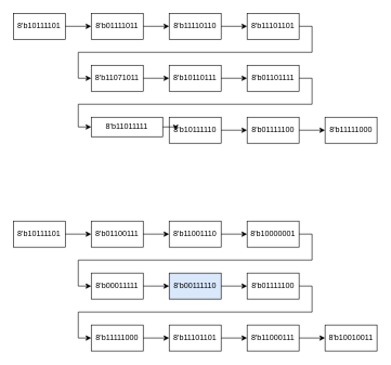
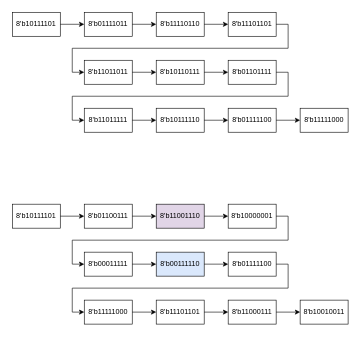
- <mxCell id="10" value="8'b11071011" style="rounded=0;whiteSpace=wrap;html=1;" parent="2" vertex="1"><mxGeometry x="120" y="80" width="80" height="40" as="geometry" /></mxCell>
+ <mxCell id="10" value="8'b11011011" style="rounded=0;whiteSpace=wrap;html=1;" parent="2" vertex="1"><mxGeometry x="120" y="80" width="80" height="40" as="geometry" /></mxCell>
- <mxCell id="16" value="8'b11011111" style="rounded=0;whiteSpace=wrap;html=1;" parent="2" vertex="1"><mxGeometry x="120" y="160" width="110" height="30" as="geometry" /></mxCell>
+ <mxCell id="16" value="8'b11011111" style="rounded=0;whiteSpace=wrap;html=1;" parent="2" vertex="1"><mxGeometry x="120" y="160" width="80" height="40" as="geometry" /></mxCell>
- <mxCell id="28" value="8'b11001110" style="rounded=0;whiteSpace=wrap;html=1;" parent="24" vertex="1"><mxGeometry x="240" width="80" height="40" as="geometry" /></mxCell>
+ <mxCell id="28" value="8'b11001110" style="rounded=0;whiteSpace=wrap;html=1;fillColor=#e1d5e7;" parent="24" vertex="1"><mxGeometry x="240" width="80" height="40" as="geometry" /></mxCell>
